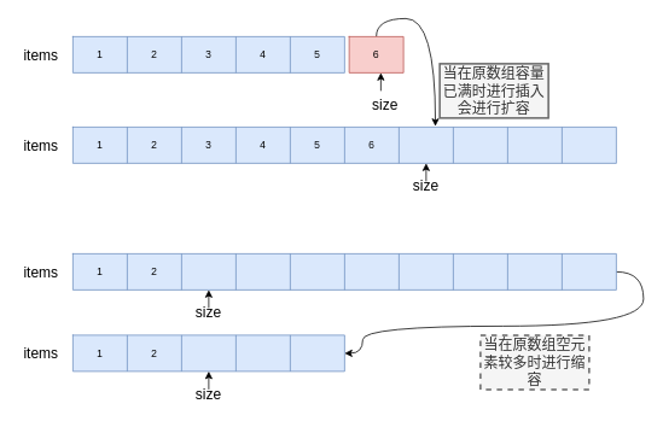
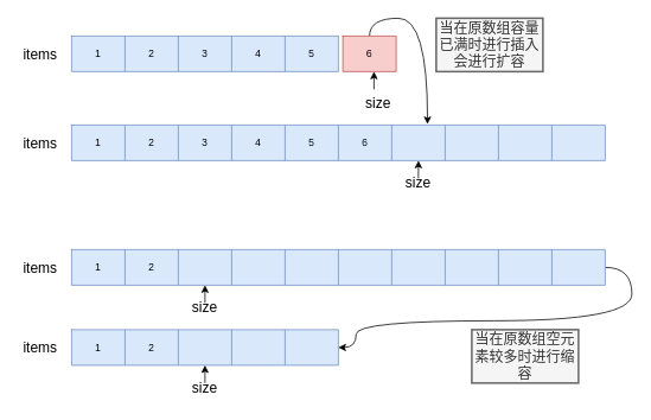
- <mxCell id="31" value="&lt;font style=&quot;font-size: 16px&quot;&gt;当在原数组容量已满时进行插入会进行扩容&lt;/font&gt;" style="rounded=0;whiteSpace=wrap;html=1;strokeWidth=2;fillColor=#f5f5f5;strokeColor=#666666;fontColor=#333333;" vertex="1" parent="1"><mxGeometry x="485" y="70" width="120" height="60" as="geometry" /></mxCell>
+ <mxCell id="31" value="&lt;font style=&quot;font-size: 16px&quot;&gt;当在原数组容量已满时进行插入会进行扩容&lt;/font&gt;" style="rounded=0;whiteSpace=wrap;html=1;strokeWidth=2;fillColor=#f5f5f5;strokeColor=#666666;fontColor=#333333;" vertex="1" parent="1"><mxGeometry x="490" y="20" width="120" height="60" as="geometry" /></mxCell>
- <mxCell id="56" value="&lt;font style=&quot;font-size: 16px&quot;&gt;当在原数组空元素较多时进行缩容&lt;/font&gt;" style="rounded=0;whiteSpace=wrap;html=1;strokeWidth=2;fillColor=#f5f5f5;strokeColor=#666666;fontColor=#333333;dashed=1;" vertex="1" parent="1"><mxGeometry x="530" y="370" width="120" height="60" as="geometry" /></mxCell>
+ <mxCell id="56" value="&lt;font style=&quot;font-size: 16px&quot;&gt;当在原数组空元素较多时进行缩容&lt;/font&gt;" style="rounded=0;whiteSpace=wrap;html=1;strokeWidth=2;fillColor=#f5f5f5;strokeColor=#666666;fontColor=#333333;" vertex="1" parent="1"><mxGeometry x="530" y="370" width="120" height="60" as="geometry" /></mxCell>
